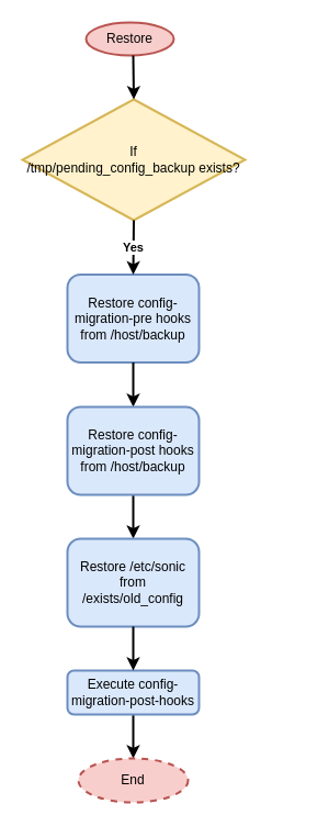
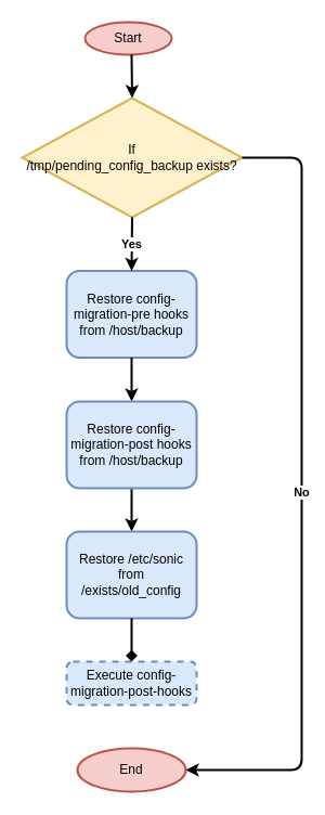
- <mxCell id="2" value="Restore" style="ellipse;whiteSpace=wrap;html=1;strokeWidth=2;fillColor=#f8cecc;strokeColor=#b85450;" parent="1" vertex="1"><mxGeometry x="78" y="20" width="80" height="30" as="geometry" /></mxCell>
+ <mxCell id="2" value="Start" style="ellipse;whiteSpace=wrap;html=1;strokeWidth=2;fillColor=#f8cecc;strokeColor=#b85450;" parent="1" vertex="1"><mxGeometry x="78" y="20" width="80" height="30" as="geometry" /></mxCell>
+ <mxCell id="12" value="&lt;b&gt;No&lt;/b&gt;" style="edgeStyle=segmentEdgeStyle;endArrow=classic;html=1;strokeWidth=2;exitX=1;exitY=0.5;exitDx=0;exitDy=0;entryX=1;entryY=0.5;entryDx=0;entryDy=0;" parent="1" source="10" target="6" edge="1"><mxGeometry width="50" height="50" relative="1" as="geometry"><mxPoint x="318" y="160" as="sourcePoint" /><mxPoint x="308" y="680" as="targetPoint" /><Array as="points"><mxPoint x="278" y="145" /><mxPoint x="278" y="710" /></Array></mxGeometry></mxCell>
- <mxCell id="15" value="" style="endArrow=classic;html=1;exitX=0.5;exitY=1;exitDx=0;exitDy=0;strokeWidth=2;entryX=0.5;entryY=0;entryDx=0;entryDy=0;" edge="1" parent="1" source="14" target="7"><mxGeometry width="50" height="50" relative="1" as="geometry"><mxPoint x="131" y="460" as="sourcePoint" /><mxPoint x="131" y="524" as="targetPoint" /></mxGeometry></mxCell>
+ <mxCell id="15" value="" style="endArrow=diamond;html=1;exitX=0.5;exitY=1;exitDx=0;exitDy=0;strokeWidth=2;entryX=0.5;entryY=0;entryDx=0;entryDy=0;" edge="1" parent="1" source="14" target="7"><mxGeometry width="50" height="50" relative="1" as="geometry"><mxPoint x="131" y="460" as="sourcePoint" /><mxPoint x="131" y="524" as="targetPoint" /></mxGeometry></mxCell>
- <mxCell id="7" value="Execute config-migration-post-hooks" style="rounded=1;whiteSpace=wrap;html=1;fontSize=12;glass=0;strokeWidth=2;shadow=0;fillColor=#dae8fc;strokeColor=#6c8ebf;" parent="1" vertex="1"><mxGeometry x="61" y="610" width="120" height="40" as="geometry" /></mxCell>
+ <mxCell id="7" value="Execute config-migration-post-hooks" style="rounded=1;whiteSpace=wrap;html=1;fontSize=12;glass=0;strokeWidth=2;shadow=0;fillColor=#dae8fc;strokeColor=#6c8ebf;dashed=1;" parent="1" vertex="1"><mxGeometry x="61" y="610" width="120" height="40" as="geometry" /></mxCell>
- <mxCell id="5" value="" style="endArrow=classic;html=1;entryX=0.5;entryY=0;entryDx=0;entryDy=0;exitX=0.5;exitY=1;exitDx=0;exitDy=0;strokeWidth=2;" parent="1" source="7" target="6" edge="1"><mxGeometry width="50" height="50" relative="1" as="geometry"><mxPoint x="125" y="590.5" as="sourcePoint" /><mxPoint x="125" y="620.5" as="targetPoint" /></mxGeometry></mxCell>
- <mxCell id="6" value="End" style="ellipse;whiteSpace=wrap;html=1;strokeWidth=2;fillColor=#f8cecc;strokeColor=#b85450;dashed=1;" parent="1" vertex="1"><mxGeometry x="71" y="690" width="100" height="40" as="geometry" /></mxCell>
+ <mxCell id="6" value="End" style="ellipse;whiteSpace=wrap;html=1;strokeWidth=2;fillColor=#f8cecc;strokeColor=#b85450;" parent="1" vertex="1"><mxGeometry x="71" y="690" width="100" height="40" as="geometry" /></mxCell>
